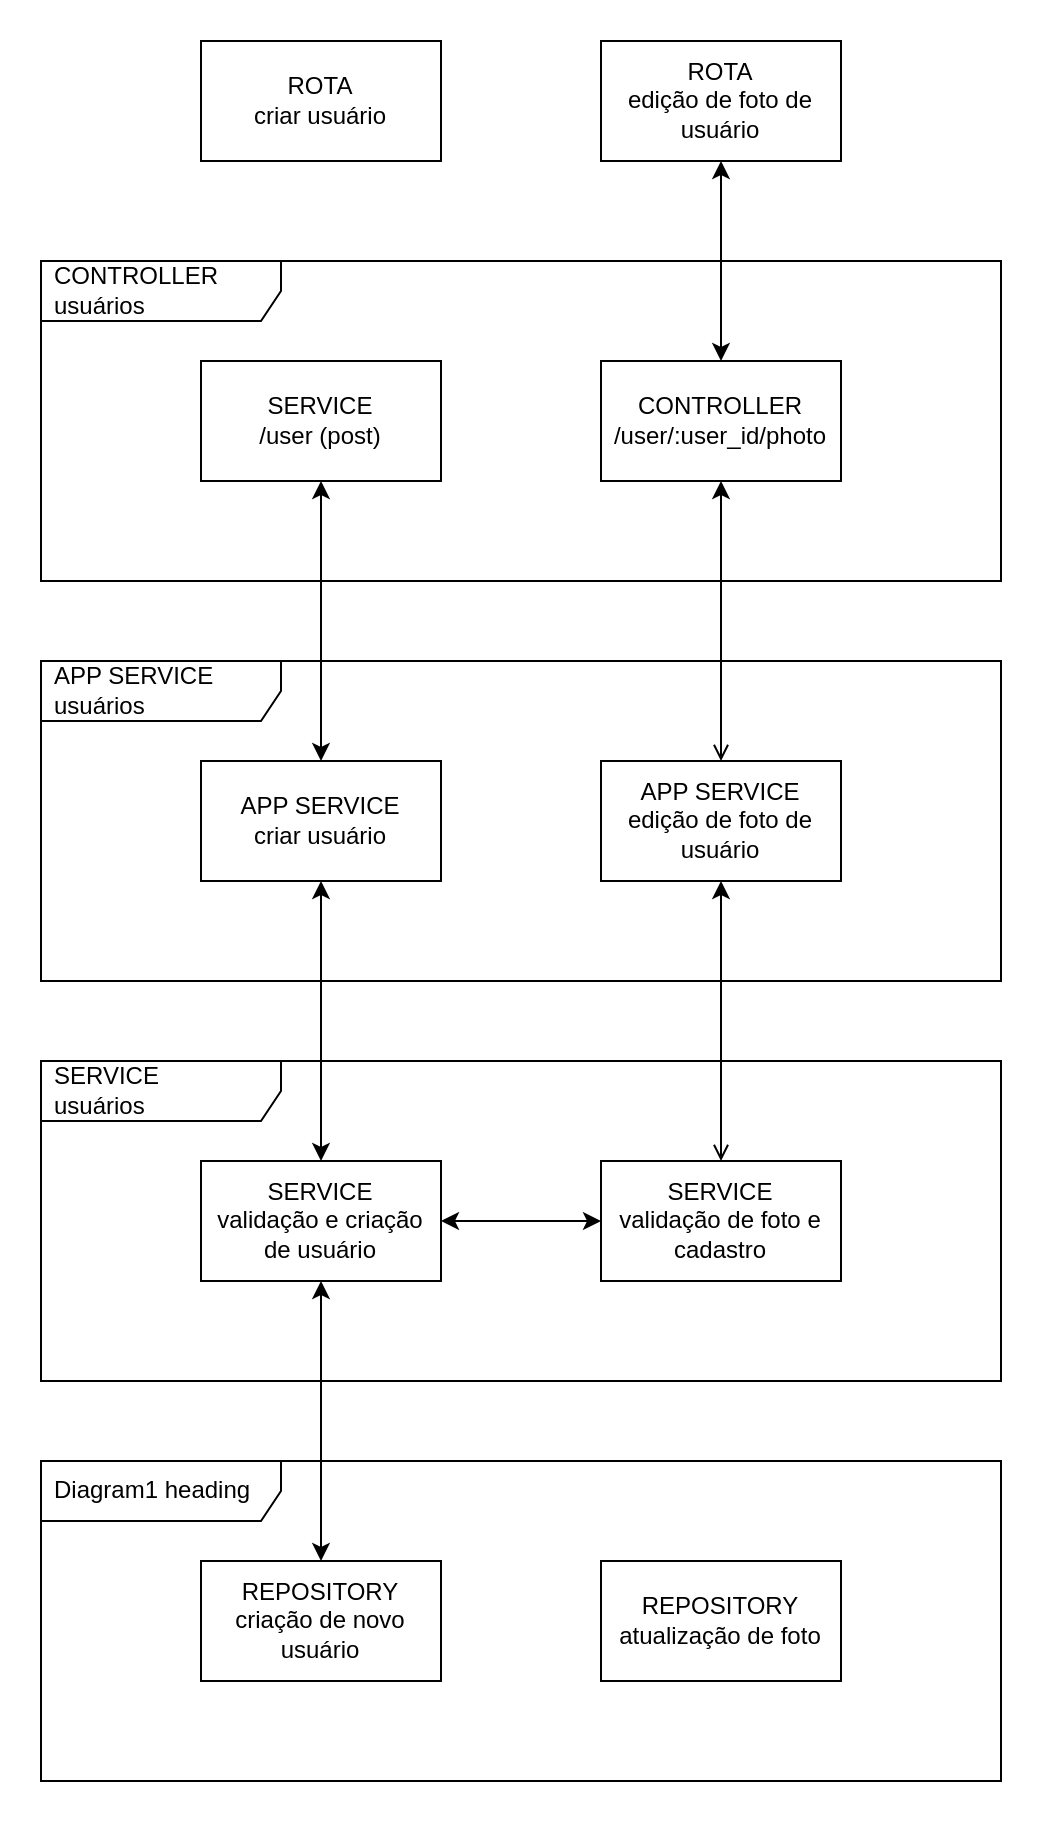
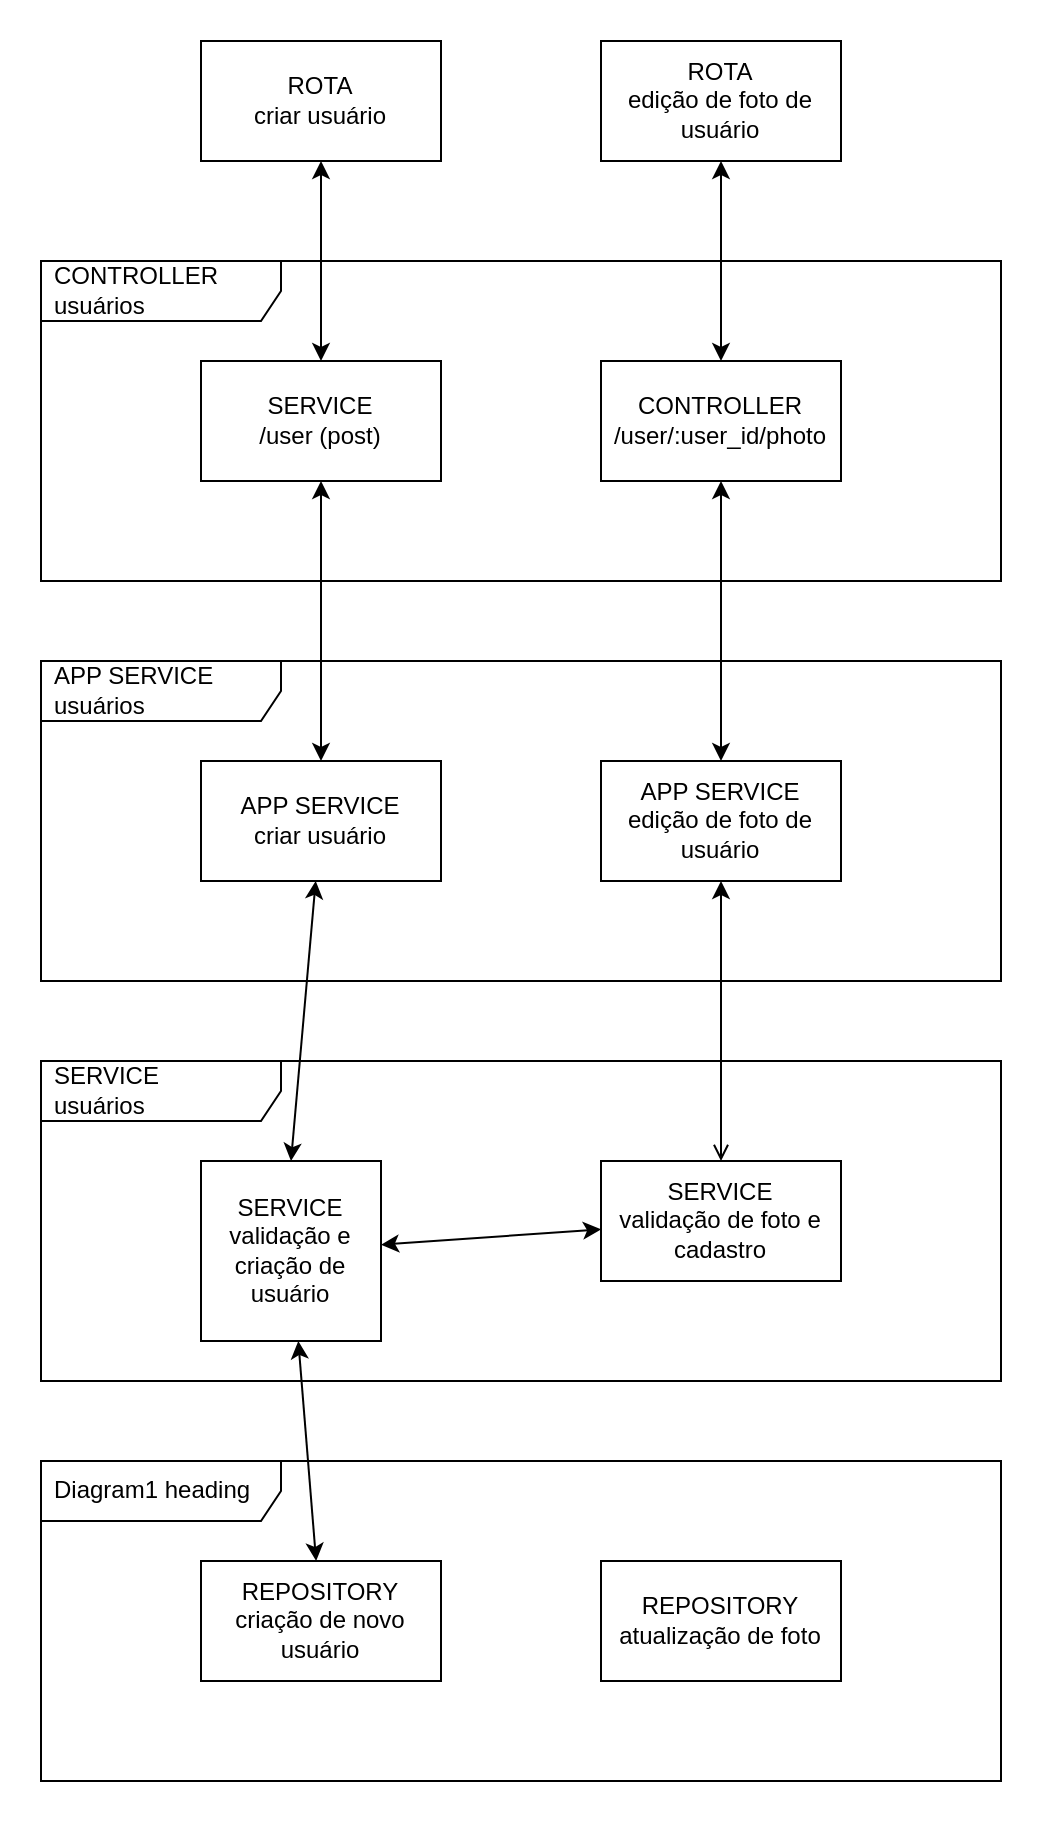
+ <mxCell id="2" style="edgeStyle=none;html=1;entryX=0.5;entryY=0;entryDx=0;entryDy=0;startArrow=classic;startFill=1;" edge="1" parent="1" source="3" target="6"><mxGeometry relative="1" as="geometry" /></mxCell>
- <mxCell id="17" style="edgeStyle=none;html=1;entryX=0.5;entryY=0;entryDx=0;entryDy=0;startArrow=classic;startFill=1;endArrow=open;" edge="1" parent="1" source="18" target="20"><mxGeometry relative="1" as="geometry" /></mxCell>
+ <mxCell id="17" style="edgeStyle=none;html=1;entryX=0.5;entryY=0;entryDx=0;entryDy=0;startArrow=classic;startFill=1;" edge="1" parent="1" source="18" target="20"><mxGeometry relative="1" as="geometry" /></mxCell>
- <mxCell id="14" value="SERVICE&lt;br&gt;validação e criação de usuário" style="whiteSpace=wrap;html=1;" vertex="1" parent="1"><mxGeometry x="100" y="580" width="120" height="60" as="geometry" /></mxCell>
+ <mxCell id="14" value="SERVICE&lt;br&gt;validação e criação de usuário" style="whiteSpace=wrap;html=1;" vertex="1" parent="1"><mxGeometry x="100" y="580" width="90" height="90" as="geometry" /></mxCell>
